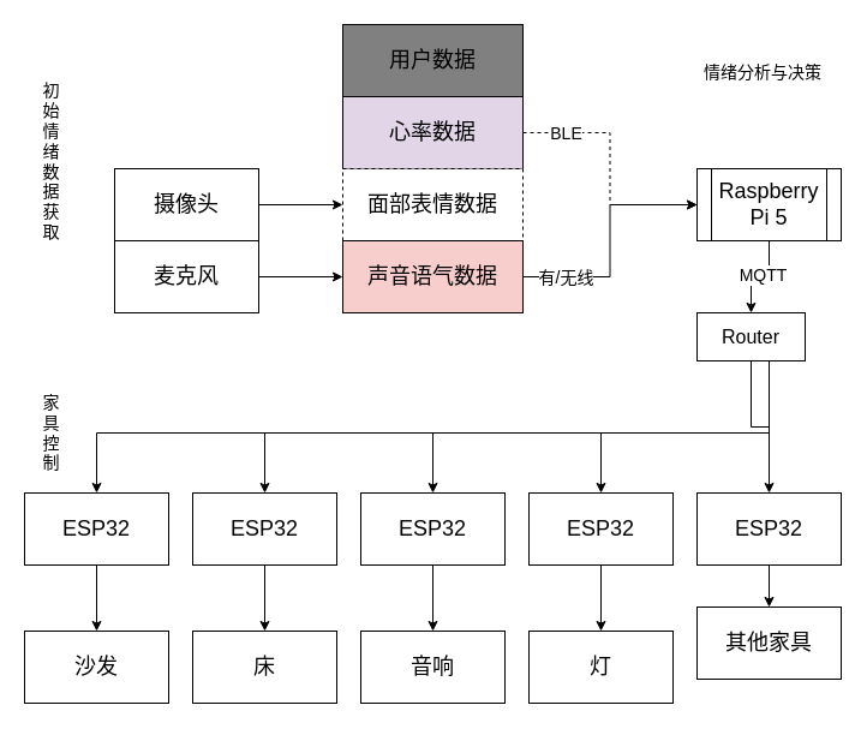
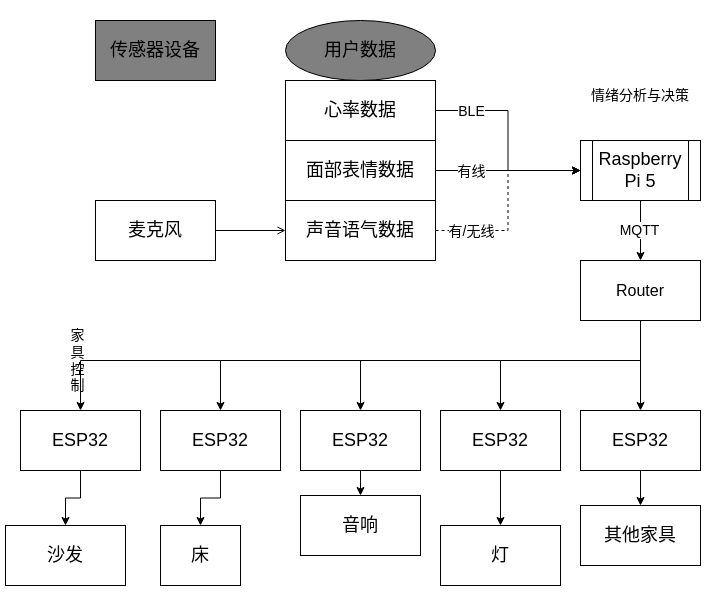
+ <mxCell id="13" value="&lt;font style=&quot;font-size: 18px;&quot;&gt;传感器设备&lt;/font&gt;" style="rounded=0;whiteSpace=wrap;html=1;fillColor=#808080;" parent="1" vertex="1"><mxGeometry x="95" y="20" width="120" height="60" as="geometry" /></mxCell>
- <mxCell id="2" value="&lt;font style=&quot;font-size: 18px;&quot;&gt;用户数据&lt;/font&gt;" style="rounded=0;whiteSpace=wrap;html=1;fillColor=#808080;" parent="1" vertex="1"><mxGeometry x="285" y="20" width="150" height="60" as="geometry" /></mxCell>
+ <mxCell id="2" value="&lt;font style=&quot;font-size: 18px;&quot;&gt;用户数据&lt;/font&gt;" style="ellipse;whiteSpace=wrap;html=1;fillColor=#808080;" parent="1" vertex="1"><mxGeometry x="285" y="20" width="150" height="60" as="geometry" /></mxCell>
- <mxCell id="36" value="&lt;font style=&quot;font-size: 14px;&quot;&gt;情绪分析与决策&lt;/font&gt;" style="text;html=1;align=center;verticalAlign=middle;whiteSpace=wrap;rounded=0;" parent="1" vertex="1"><mxGeometry x="580" y="45" width="110" height="30" as="geometry" /></mxCell>
+ <mxCell id="36" value="&lt;font style=&quot;font-size: 14px;&quot;&gt;情绪分析与决策&lt;/font&gt;" style="text;html=1;align=center;verticalAlign=middle;whiteSpace=wrap;rounded=0;" parent="1" vertex="1"><mxGeometry x="585" y="80" width="110" height="30" as="geometry" /></mxCell>
- <mxCell id="6" value="&lt;font style=&quot;font-size: 18px;&quot;&gt;心率数据&lt;/font&gt;" style="rounded=0;whiteSpace=wrap;html=1;fillColor=#e1d5e7;" parent="1" vertex="1"><mxGeometry x="285" y="80" width="150" height="60" as="geometry" /></mxCell>
+ <mxCell id="6" value="&lt;font style=&quot;font-size: 18px;&quot;&gt;心率数据&lt;/font&gt;" style="rounded=0;whiteSpace=wrap;html=1;" parent="1" vertex="1"><mxGeometry x="285" y="80" width="150" height="60" as="geometry" /></mxCell>
- <mxCell id="3" style="edgeStyle=orthogonalEdgeStyle;rounded=0;orthogonalLoop=1;jettySize=auto;html=1;entryX=0;entryY=0.5;entryDx=0;entryDy=0;dashed=1;" parent="1" source="6" target="20" edge="1"><mxGeometry relative="1" as="geometry" /></mxCell>
+ <mxCell id="3" style="edgeStyle=orthogonalEdgeStyle;rounded=0;orthogonalLoop=1;jettySize=auto;html=1;entryX=0;entryY=0.5;entryDx=0;entryDy=0;" parent="1" source="6" target="20" edge="1"><mxGeometry relative="1" as="geometry" /></mxCell>
- <mxCell id="37" value="&lt;font style=&quot;font-size: 14px;&quot;&gt;初始情绪数据获取&lt;/font&gt;" style="text;html=1;align=center;verticalAlign=middle;whiteSpace=wrap;rounded=0;" parent="1" vertex="1"><mxGeometry x="30" y="60" width="25" height="147.5" as="geometry" /></mxCell>
- <mxCell id="15" value="&lt;font style=&quot;font-size: 18px;&quot;&gt;摄像头&lt;/font&gt;" style="rounded=0;whiteSpace=wrap;html=1;" parent="1" vertex="1"><mxGeometry x="95" y="140" width="120" height="60" as="geometry" /></mxCell>
- <mxCell id="14" style="edgeStyle=orthogonalEdgeStyle;rounded=0;orthogonalLoop=1;jettySize=auto;html=1;entryX=0;entryY=0.5;entryDx=0;entryDy=0;" parent="1" source="15" target="9" edge="1"><mxGeometry relative="1" as="geometry" /></mxCell>
- <mxCell id="9" value="&lt;font style=&quot;font-size: 18px;&quot;&gt;面部表情数据&lt;/font&gt;" style="rounded=0;whiteSpace=wrap;html=1;dashed=1;" parent="1" vertex="1"><mxGeometry x="285" y="140" width="150" height="60" as="geometry" /></mxCell>
+ <mxCell id="9" value="&lt;font style=&quot;font-size: 18px;&quot;&gt;面部表情数据&lt;/font&gt;" style="rounded=0;whiteSpace=wrap;html=1;" parent="1" vertex="1"><mxGeometry x="285" y="140" width="150" height="60" as="geometry" /></mxCell>
+ <mxCell id="7" style="edgeStyle=orthogonalEdgeStyle;rounded=0;orthogonalLoop=1;jettySize=auto;html=1;entryX=0;entryY=0.5;entryDx=0;entryDy=0;" edge="1" parent="1" source="9" target="20"><mxGeometry relative="1" as="geometry" /></mxCell>
+ <mxCell id="8" value="&lt;font style=&quot;font-size: 14px;&quot;&gt;有线&lt;/font&gt;" style="edgeLabel;html=1;align=center;verticalAlign=middle;resizable=0;points=[];" vertex="1" connectable="0" parent="7"><mxGeometry x="-0.556" relative="1" as="geometry"><mxPoint x="3" as="offset" /></mxGeometry></mxCell>
- <mxCell id="10" style="edgeStyle=orthogonalEdgeStyle;rounded=0;orthogonalLoop=1;jettySize=auto;html=1;entryX=0;entryY=0.5;entryDx=0;entryDy=0;" parent="1" source="12" target="20" edge="1"><mxGeometry relative="1" as="geometry" /></mxCell>
+ <mxCell id="10" style="edgeStyle=orthogonalEdgeStyle;rounded=0;orthogonalLoop=1;jettySize=auto;html=1;entryX=0;entryY=0.5;entryDx=0;entryDy=0;dashed=1;" parent="1" source="12" target="20" edge="1"><mxGeometry relative="1" as="geometry" /></mxCell>
- <mxCell id="16" style="edgeStyle=orthogonalEdgeStyle;rounded=0;orthogonalLoop=1;jettySize=auto;html=1;entryX=0;entryY=0.5;entryDx=0;entryDy=0;" parent="1" source="17" target="12" edge="1"><mxGeometry relative="1" as="geometry" /></mxCell>
+ <mxCell id="16" style="edgeStyle=orthogonalEdgeStyle;rounded=0;orthogonalLoop=1;jettySize=auto;html=1;entryX=0;entryY=0.5;entryDx=0;entryDy=0;endArrow=open;" parent="1" source="17" target="12" edge="1"><mxGeometry relative="1" as="geometry" /></mxCell>
- <mxCell id="12" value="&lt;font style=&quot;font-size: 18px;&quot;&gt;声音语气数据&lt;/font&gt;" style="rounded=0;whiteSpace=wrap;html=1;fillColor=#f8cecc;" parent="1" vertex="1"><mxGeometry x="285" y="200" width="150" height="60" as="geometry" /></mxCell>
+ <mxCell id="12" value="&lt;font style=&quot;font-size: 18px;&quot;&gt;声音语气数据&lt;/font&gt;" style="rounded=0;whiteSpace=wrap;html=1;" parent="1" vertex="1"><mxGeometry x="285" y="200" width="150" height="60" as="geometry" /></mxCell>
- <mxCell id="44" value="&lt;font size=&quot;3&quot;&gt;Router&lt;/font&gt;" style="rounded=0;whiteSpace=wrap;html=1;" vertex="1" parent="1"><mxGeometry x="580" y="260" width="90" height="40" as="geometry" /></mxCell>
+ <mxCell id="44" value="&lt;font size=&quot;3&quot;&gt;Router&lt;/font&gt;" style="rounded=0;whiteSpace=wrap;html=1;" vertex="1" parent="1"><mxGeometry x="580" y="260" width="120" height="60" as="geometry" /></mxCell>
- <mxCell id="38" value="&lt;font style=&quot;font-size: 14px;&quot;&gt;家具控制&lt;/font&gt;" style="text;html=1;align=center;verticalAlign=middle;whiteSpace=wrap;rounded=0;" parent="1" vertex="1"><mxGeometry x="31.25" y="330" width="22.5" height="60" as="geometry" /></mxCell>
+ <mxCell id="38" value="&lt;font style=&quot;font-size: 14px;&quot;&gt;家具控制&lt;/font&gt;" style="text;html=1;align=center;verticalAlign=middle;whiteSpace=wrap;rounded=0;" parent="1" vertex="1"><mxGeometry x="66.25" y="330" width="22.5" height="60" as="geometry" /></mxCell>
- <mxCell id="23" value="&lt;font style=&quot;font-size: 18px;&quot;&gt;沙发&lt;/font&gt;" style="rounded=0;whiteSpace=wrap;html=1;" parent="1" vertex="1"><mxGeometry x="20" y="525" width="120" height="60" as="geometry" /></mxCell>
+ <mxCell id="23" value="&lt;font style=&quot;font-size: 18px;&quot;&gt;沙发&lt;/font&gt;" style="rounded=0;whiteSpace=wrap;html=1;" parent="1" vertex="1"><mxGeometry x="5" y="525" width="120" height="60" as="geometry" /></mxCell>
- <mxCell id="24" value="&lt;font style=&quot;font-size: 18px;&quot;&gt;床&lt;/font&gt;" style="rounded=0;whiteSpace=wrap;html=1;" parent="1" vertex="1"><mxGeometry x="160" y="525" width="120" height="60" as="geometry" /></mxCell>
+ <mxCell id="24" value="&lt;font style=&quot;font-size: 18px;&quot;&gt;床&lt;/font&gt;" style="rounded=0;whiteSpace=wrap;html=1;" parent="1" vertex="1"><mxGeometry x="160" y="525" width="80" height="60" as="geometry" /></mxCell>
- <mxCell id="25" value="&lt;font style=&quot;font-size: 18px;&quot;&gt;音响&lt;/font&gt;" style="rounded=0;whiteSpace=wrap;html=1;" parent="1" vertex="1"><mxGeometry x="300" y="525" width="120" height="60" as="geometry" /></mxCell>
+ <mxCell id="25" value="&lt;font style=&quot;font-size: 18px;&quot;&gt;音响&lt;/font&gt;" style="rounded=0;whiteSpace=wrap;html=1;" parent="1" vertex="1"><mxGeometry x="300" y="495" width="120" height="60" as="geometry" /></mxCell>
